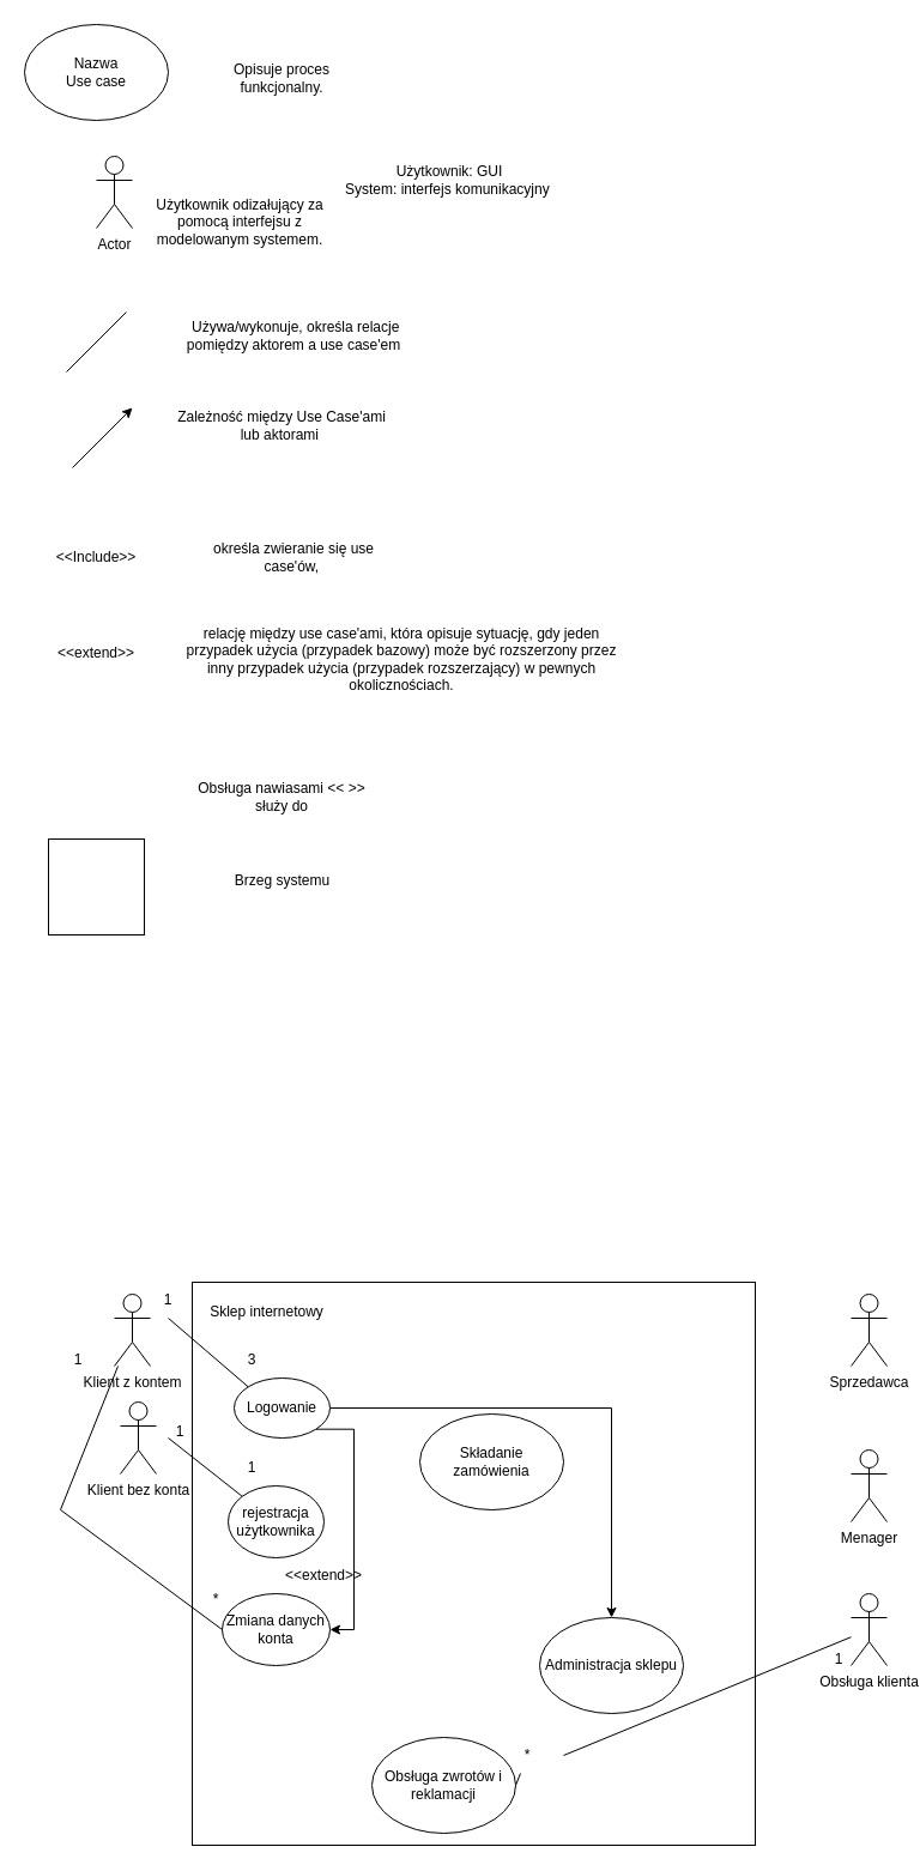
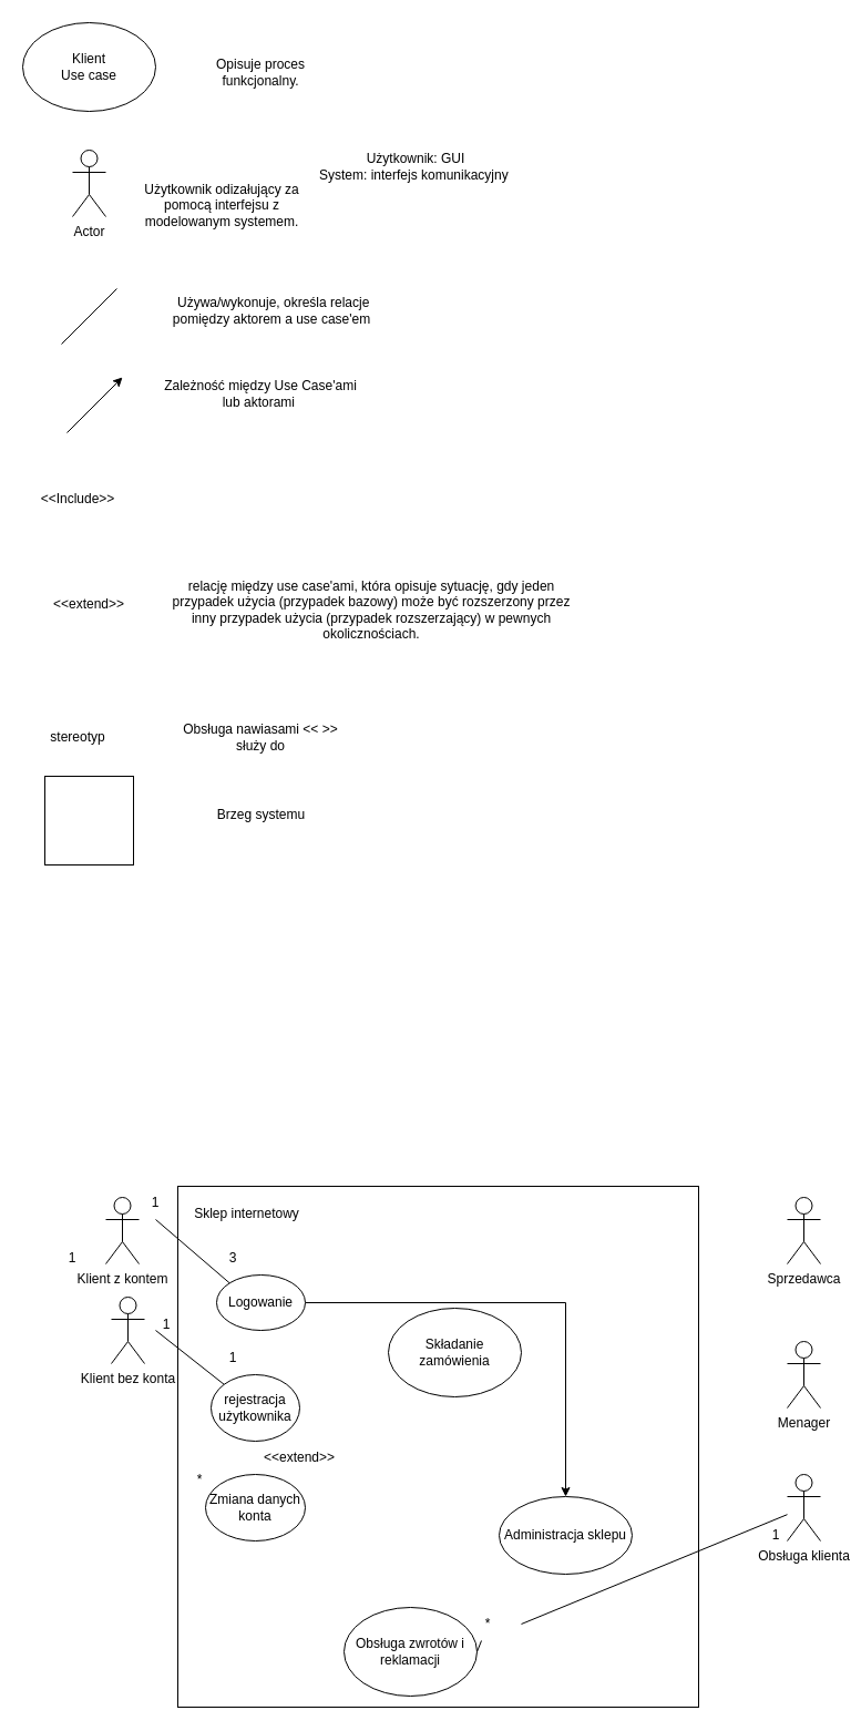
- <mxCell id="2" value="Nazwa&lt;br&gt;Use case" style="ellipse;whiteSpace=wrap;html=1;" vertex="1" parent="1"><mxGeometry x="20" y="20" width="120" height="80" as="geometry" /></mxCell>
+ <mxCell id="2" value="Klient&lt;br&gt;Use case" style="ellipse;whiteSpace=wrap;html=1;" vertex="1" parent="1"><mxGeometry x="20" y="20" width="120" height="80" as="geometry" /></mxCell>
- <mxCell id="3" value="Actor" style="shape=umlActor;verticalLabelPosition=bottom;verticalAlign=top;html=1;outlineConnect=0;" vertex="1" parent="1"><mxGeometry x="80" y="130" width="30" height="60" as="geometry" /></mxCell>
+ <mxCell id="3" value="Actor" style="shape=umlActor;verticalLabelPosition=bottom;verticalAlign=top;html=1;outlineConnect=0;" vertex="1" parent="1"><mxGeometry x="65" y="135" width="30" height="60" as="geometry" /></mxCell>
- <mxCell id="11" value="&amp;lt;&amp;lt;Include&amp;gt;&amp;gt;" style="text;html=1;strokeColor=none;fillColor=none;align=center;verticalAlign=middle;whiteSpace=wrap;rounded=0;" vertex="1" parent="1"><mxGeometry x="50" y="450" width="60" height="30" as="geometry" /></mxCell>
+ <mxCell id="11" value="&amp;lt;&amp;lt;Include&amp;gt;&amp;gt;" style="text;html=1;strokeColor=none;fillColor=none;align=center;verticalAlign=middle;whiteSpace=wrap;rounded=0;" vertex="1" parent="1"><mxGeometry x="40" y="435" width="60" height="30" as="geometry" /></mxCell>
- <mxCell id="12" value="określa zwieranie się use case'ów,&amp;nbsp;" style="text;html=1;strokeColor=none;fillColor=none;align=center;verticalAlign=middle;whiteSpace=wrap;rounded=0;" vertex="1" parent="1"><mxGeometry x="170" y="450" width="150" height="30" as="geometry" /></mxCell>
+ <mxCell id="18" value="stereotyp" style="text;html=1;strokeColor=none;fillColor=none;align=center;verticalAlign=middle;whiteSpace=wrap;rounded=0;" vertex="1" parent="1"><mxGeometry x="40" y="650" width="60" height="30" as="geometry" /></mxCell>
- <mxCell id="25" style="edgeStyle=orthogonalEdgeStyle;rounded=0;orthogonalLoop=1;jettySize=auto;html=1;exitX=1;exitY=1;exitDx=0;exitDy=0;entryX=1;entryY=0.5;entryDx=0;entryDy=0;" edge="1" parent="1" source="27" target="29"><mxGeometry relative="1" as="geometry"><Array as="points"><mxPoint x="295" y="1193" /><mxPoint x="295" y="1360" /></Array></mxGeometry></mxCell>
- <mxCell id="36" value="" style="endArrow=none;html=1;rounded=0;entryX=0;entryY=0.5;entryDx=0;entryDy=0;" edge="1" parent="1" source="21" target="29"><mxGeometry width="50" height="50" relative="1" as="geometry"><mxPoint x="360" y="1250" as="sourcePoint" /><mxPoint x="410" y="1200" as="targetPoint" /><Array as="points"><mxPoint x="50" y="1260" /></Array></mxGeometry></mxCell>
- <mxCell id="33" value="Administracja sklepu" style="ellipse;whiteSpace=wrap;html=1;" vertex="1" parent="1"><mxGeometry x="450" y="1350" width="120" height="80" as="geometry" /></mxCell>
+ <mxCell id="33" value="Administracja sklepu" style="ellipse;whiteSpace=wrap;html=1;" vertex="1" parent="1"><mxGeometry x="450" y="1350" width="120" height="70" as="geometry" /></mxCell>
